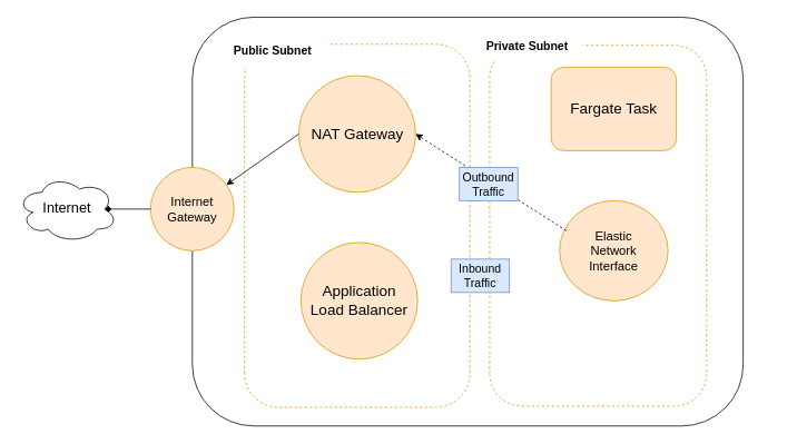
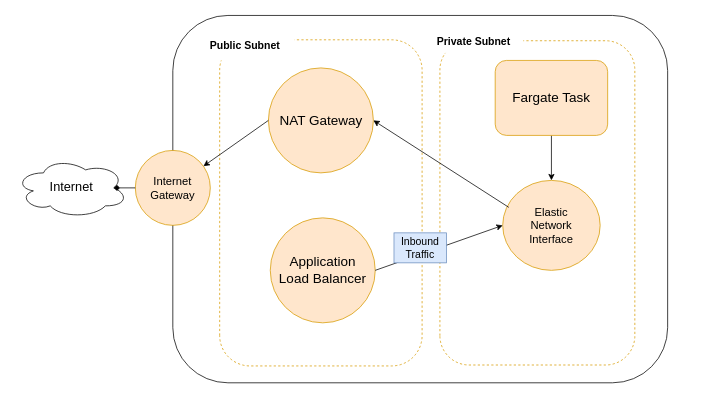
+ <mxCell id="5" value="" style="edgeStyle=orthogonalEdgeStyle;rounded=0;orthogonalLoop=1;jettySize=auto;html=1;" edge="1" parent="1" source="6" target="7"><mxGeometry relative="1" as="geometry" /></mxCell>
- <mxCell id="17" value="&lt;font style=&quot;font-size: 14px&quot;&gt;Outbound Traffic&lt;/font&gt;" style="text;html=1;align=center;verticalAlign=middle;whiteSpace=wrap;rounded=0;fillColor=#dae8fc;strokeColor=#6c8ebf;" vertex="1" parent="1"><mxGeometry x="550" y="200" width="70" height="40" as="geometry" /></mxCell>
- <mxCell id="12" value="" style="endArrow=classic;html=1;exitX=0.063;exitY=0.3;exitDx=0;exitDy=0;exitPerimeter=0;entryX=1;entryY=0.5;entryDx=0;entryDy=0;dashed=1;" edge="1" parent="1" source="7" target="9"><mxGeometry width="50" height="50" relative="1" as="geometry"><mxPoint x="623" y="330" as="sourcePoint" /><mxPoint x="510" y="310" as="targetPoint" /></mxGeometry></mxCell>
+ <mxCell id="12" value="" style="endArrow=classic;html=1;exitX=0.063;exitY=0.3;exitDx=0;exitDy=0;exitPerimeter=0;entryX=1;entryY=0.5;entryDx=0;entryDy=0;" edge="1" parent="1" source="7" target="9"><mxGeometry width="50" height="50" relative="1" as="geometry"><mxPoint x="623" y="330" as="sourcePoint" /><mxPoint x="510" y="310" as="targetPoint" /></mxGeometry></mxCell>
- <mxCell id="16" value="&lt;font style=&quot;font-size: 17px&quot;&gt;Internet&lt;/font&gt;" style="ellipse;shape=cloud;whiteSpace=wrap;html=1;fillColor=#ffffff;" vertex="1" parent="1"><mxGeometry x="20" y="210" width="120" height="80" as="geometry" /></mxCell>
+ <mxCell id="16" value="&lt;font style=&quot;font-size: 17px&quot;&gt;Internet&lt;/font&gt;" style="ellipse;shape=cloud;whiteSpace=wrap;html=1;fillColor=#ffffff;" vertex="1" parent="1"><mxGeometry x="20" y="210" width="150" height="80" as="geometry" /></mxCell>
+ <mxCell id="15" value="" style="endArrow=classic;html=1;entryX=0;entryY=0.5;entryDx=0;entryDy=0;exitX=1;exitY=0.5;exitDx=0;exitDy=0;" edge="1" parent="1" source="10" target="7"><mxGeometry width="50" height="50" relative="1" as="geometry"><mxPoint x="460" y="360" as="sourcePoint" /><mxPoint x="510" y="310" as="targetPoint" /></mxGeometry></mxCell>
- <mxCell id="18" value="&lt;font style=&quot;font-size: 14px&quot;&gt;Inbound Traffic&lt;/font&gt;" style="text;html=1;align=center;verticalAlign=middle;whiteSpace=wrap;rounded=0;fillColor=#dae8fc;strokeColor=#6c8ebf;" vertex="1" parent="1"><mxGeometry x="540" y="310" width="70" height="40" as="geometry" /></mxCell>
+ <mxCell id="18" value="&lt;font style=&quot;font-size: 14px&quot;&gt;Inbound Traffic&lt;/font&gt;" style="text;html=1;align=center;verticalAlign=middle;whiteSpace=wrap;rounded=0;fillColor=#dae8fc;strokeColor=#6c8ebf;" vertex="1" parent="1"><mxGeometry x="525" y="310" width="70" height="40" as="geometry" /></mxCell>
